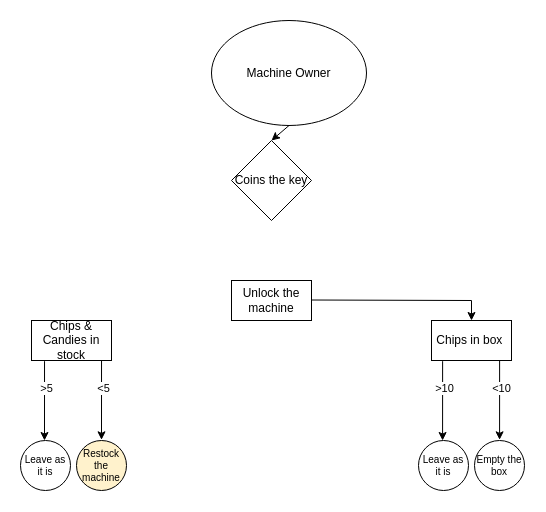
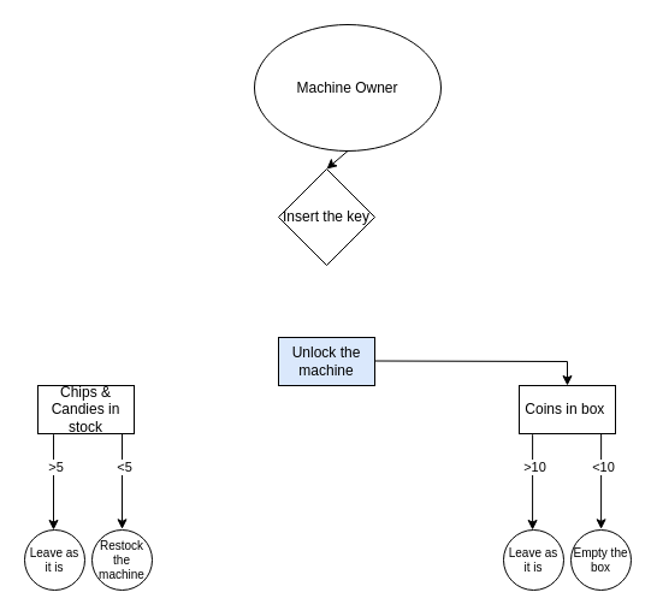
- <mxCell id="4" value="Coins the key" style="rhombus;whiteSpace=wrap;html=1;" vertex="1" parent="1"><mxGeometry x="231" y="140" width="80" height="80" as="geometry" /></mxCell>
+ <mxCell id="4" value="Insert the key" style="rhombus;whiteSpace=wrap;html=1;" vertex="1" parent="1"><mxGeometry x="231" y="140" width="80" height="80" as="geometry" /></mxCell>
- <mxCell id="5" value="Unlock the machine" style="rounded=0;whiteSpace=wrap;html=1;" vertex="1" parent="1"><mxGeometry x="231" y="280" width="80" height="40" as="geometry" /></mxCell>
+ <mxCell id="5" value="Unlock the machine" style="rounded=0;whiteSpace=wrap;html=1;fillColor=#dae8fc;" vertex="1" parent="1"><mxGeometry x="231" y="280" width="80" height="40" as="geometry" /></mxCell>
- <mxCell id="8" value="Chips in box&amp;nbsp;" style="rounded=0;whiteSpace=wrap;html=1;" vertex="1" parent="1"><mxGeometry x="431" y="320" width="80" height="40" as="geometry" /></mxCell>
+ <mxCell id="8" value="Coins in box&amp;nbsp;" style="rounded=0;whiteSpace=wrap;html=1;" vertex="1" parent="1"><mxGeometry x="431" y="320" width="80" height="40" as="geometry" /></mxCell>
- <mxCell id="17" value="Restock the machine" style="ellipse;whiteSpace=wrap;html=1;fontSize=10;fillColor=#fff2cc;" vertex="1" parent="1"><mxGeometry x="76" y="440" width="50" height="50" as="geometry" /></mxCell>
+ <mxCell id="17" value="Restock the machine" style="ellipse;whiteSpace=wrap;html=1;fontSize=10;" vertex="1" parent="1"><mxGeometry x="76" y="440" width="50" height="50" as="geometry" /></mxCell>
